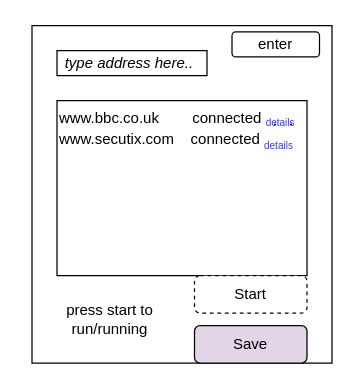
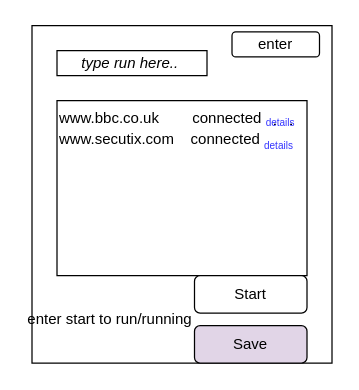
- <mxCell id="3" value="&lt;i&gt;type address here..&lt;span style=&quot;white-space: pre;&quot;&gt;&#09;&lt;/span&gt;&lt;/i&gt;" style="rounded=0;whiteSpace=wrap;html=1;" vertex="1" parent="1"><mxGeometry x="45" y="40" width="120" height="20" as="geometry" /></mxCell>
+ <mxCell id="3" value="&lt;i&gt;type run here..&lt;span style=&quot;white-space: pre;&quot;&gt;&#09;&lt;/span&gt;&lt;/i&gt;" style="rounded=0;whiteSpace=wrap;html=1;" vertex="1" parent="1"><mxGeometry x="45" y="40" width="120" height="20" as="geometry" /></mxCell>
- <mxCell id="6" value="Start" style="rounded=1;whiteSpace=wrap;html=1;dashed=1;" vertex="1" parent="1"><mxGeometry x="155" y="220" width="90" height="30" as="geometry" /></mxCell>
+ <mxCell id="6" value="Start" style="rounded=1;whiteSpace=wrap;html=1;" vertex="1" parent="1"><mxGeometry x="155" y="220" width="90" height="30" as="geometry" /></mxCell>
- <mxCell id="8" value="press start to run/running" style="text;html=1;strokeColor=none;fillColor=none;align=center;verticalAlign=middle;whiteSpace=wrap;rounded=0;" vertex="1" parent="1"><mxGeometry x="20" y="240" width="135" height="30" as="geometry" /></mxCell>
+ <mxCell id="8" value="enter start to run/running" style="text;html=1;strokeColor=none;fillColor=none;align=center;verticalAlign=middle;whiteSpace=wrap;rounded=0;" vertex="1" parent="1"><mxGeometry x="20" y="240" width="135" height="30" as="geometry" /></mxCell>
